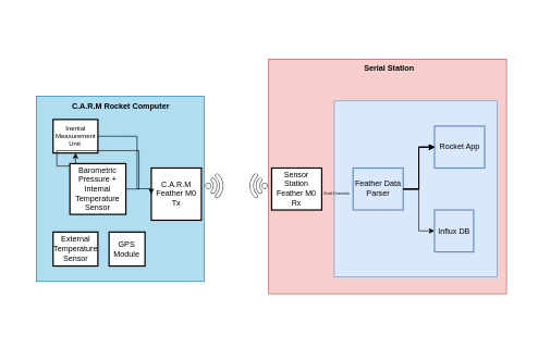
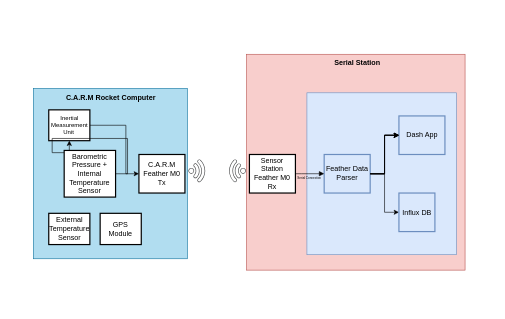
- <mxCell id="9" value="Rocket App" style="whiteSpace=wrap;strokeWidth=2;fillColor=#dae8fc;strokeColor=#6c8ebf;" parent="1" vertex="1"><mxGeometry x="664.71" y="192.857" width="76.723" height="64.286" as="geometry" /></mxCell>
+ <mxCell id="9" value="Dash App" style="whiteSpace=wrap;strokeWidth=2;fillColor=#dae8fc;strokeColor=#6c8ebf;" parent="1" vertex="1"><mxGeometry x="664.71" y="192.857" width="76.723" height="64.286" as="geometry" /></mxCell>
+ <mxCell id="15" value="" style="curved=1;startArrow=none;endArrow=block;exitX=0.992;exitY=0.499;entryX=0.005;entryY=0.499;" parent="1" source="7" target="8" edge="1"><mxGeometry relative="1" as="geometry"><Array as="points" /></mxGeometry></mxCell>
- <mxCell id="6" value="C.A.R.M Feather M0 Tx" style="whiteSpace=wrap;strokeWidth=2;" parent="1" vertex="1"><mxGeometry x="231.104" y="257.143" width="76.723" height="80" as="geometry" /></mxCell>
+ <mxCell id="6" value="C.A.R.M Feather M0 Tx" style="whiteSpace=wrap;strokeWidth=2;" parent="1" vertex="1"><mxGeometry x="231.104" y="257.143" width="76.723" height="64.286" as="geometry" /></mxCell>
- <mxCell id="27" value="GPS Module" style="whiteSpace=wrap;strokeWidth=2;" parent="1" vertex="1"><mxGeometry x="166.429" y="355.263" width="55" height="52.105" as="geometry" /></mxCell>
+ <mxCell id="27" value="GPS Module" style="whiteSpace=wrap;strokeWidth=2;" parent="1" vertex="1"><mxGeometry x="166.429" y="355.263" width="68.571" height="52.105" as="geometry" /></mxCell>
